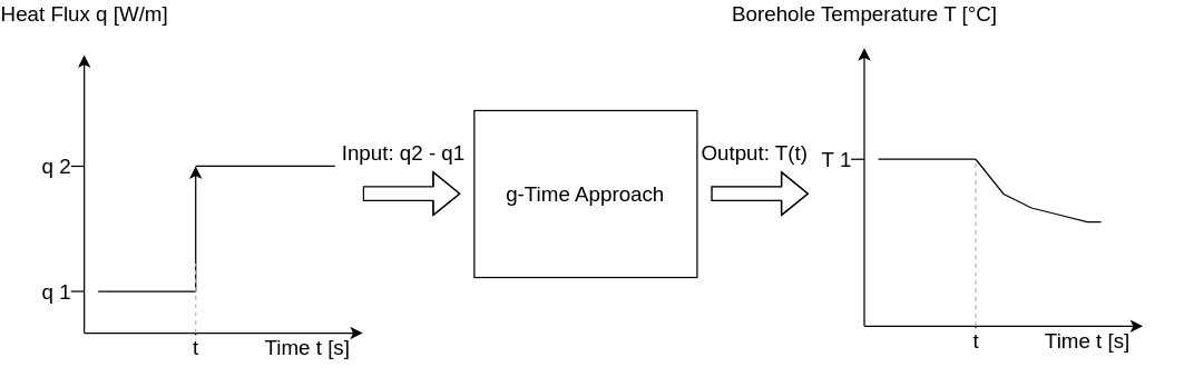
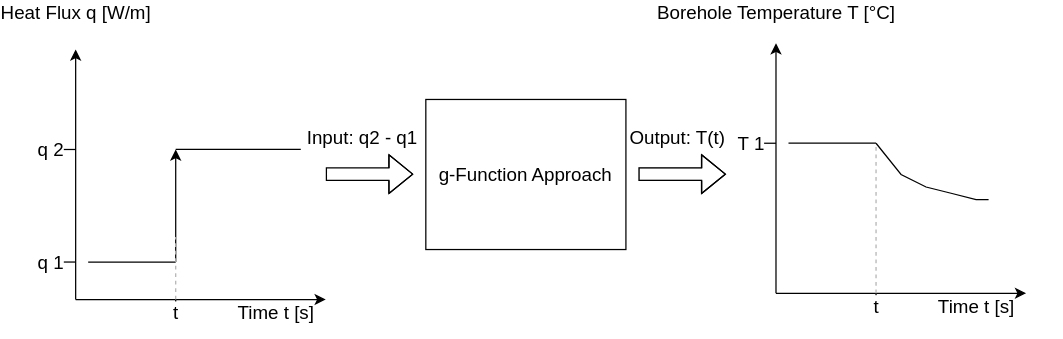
- <mxCell id="2" value="g-Time Approach" style="rounded=0;whiteSpace=wrap;html=1;strokeColor=#000000;fontSize=15;" parent="1" vertex="1"><mxGeometry x="310" y="65" width="160" height="120" as="geometry" /></mxCell>
+ <mxCell id="2" value="g-Function Approach" style="rounded=0;whiteSpace=wrap;html=1;strokeColor=#000000;fontSize=15;" parent="1" vertex="1"><mxGeometry x="310" y="65" width="160" height="120" as="geometry" /></mxCell>
